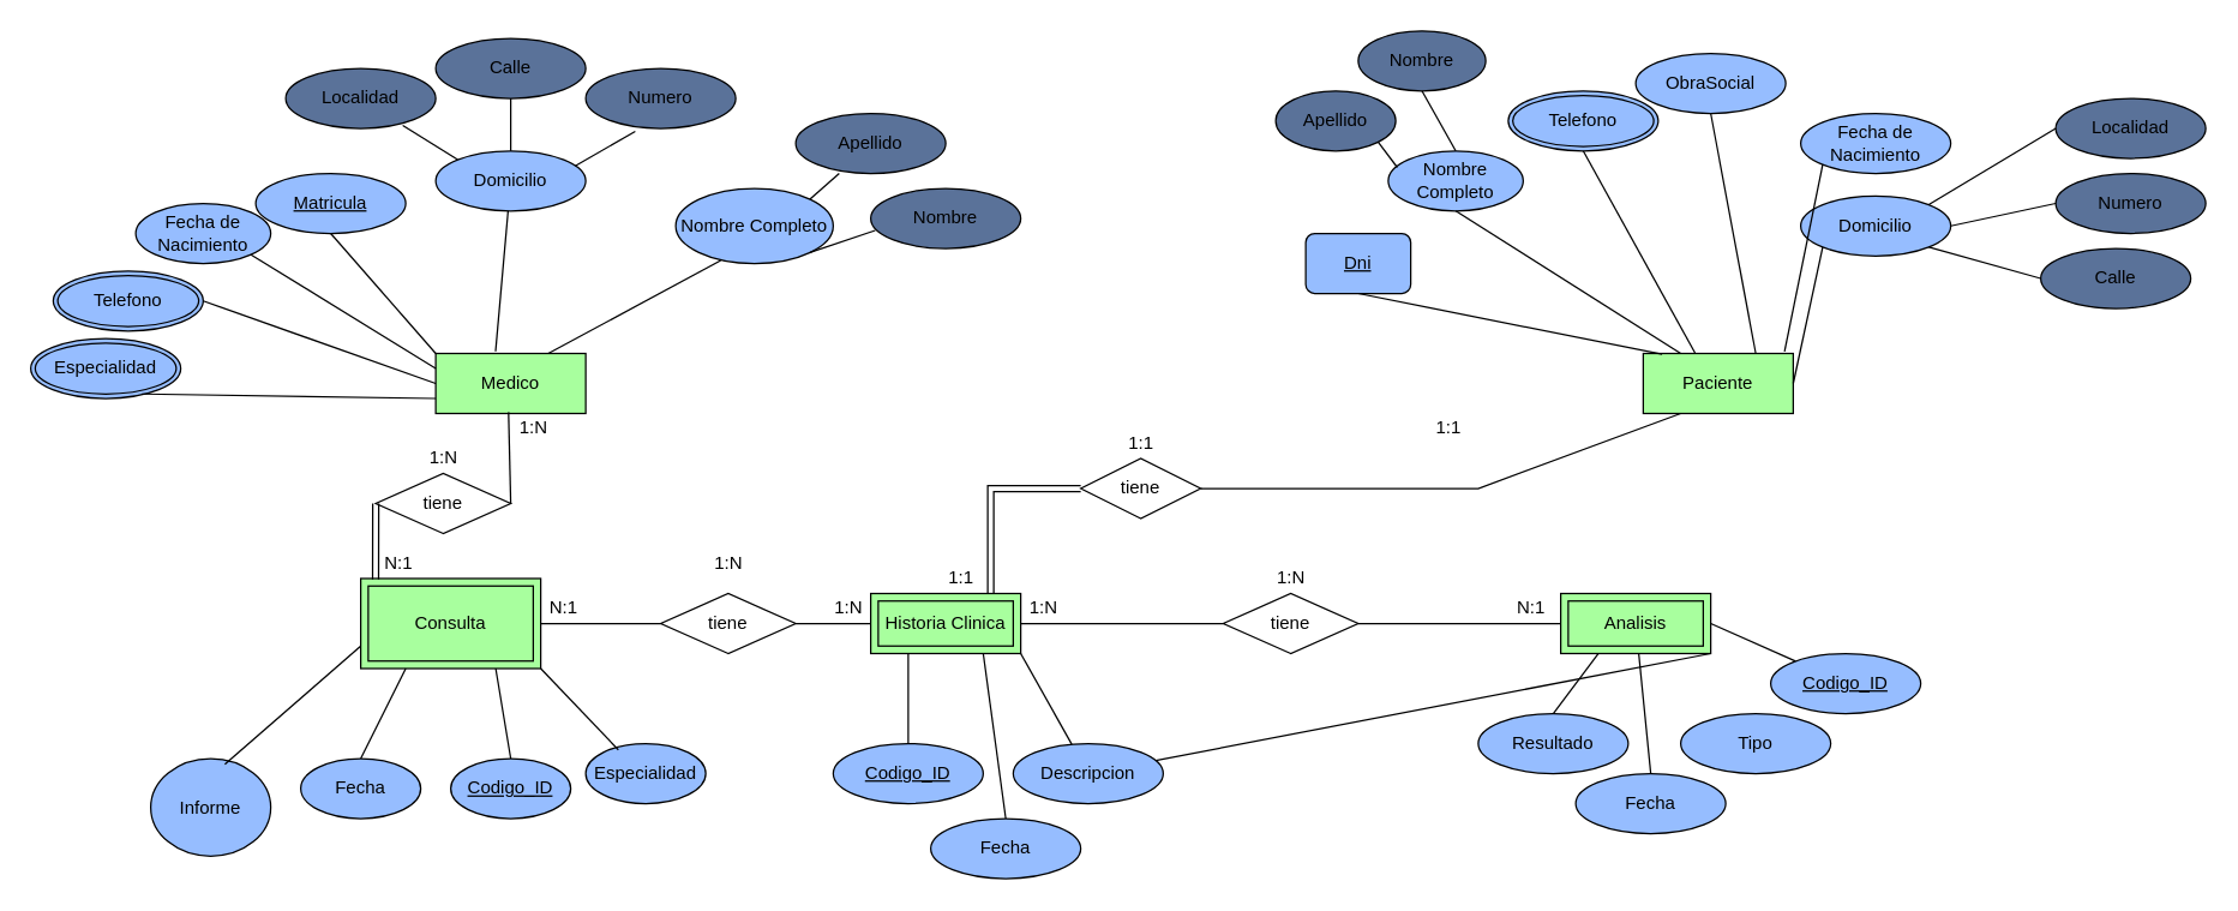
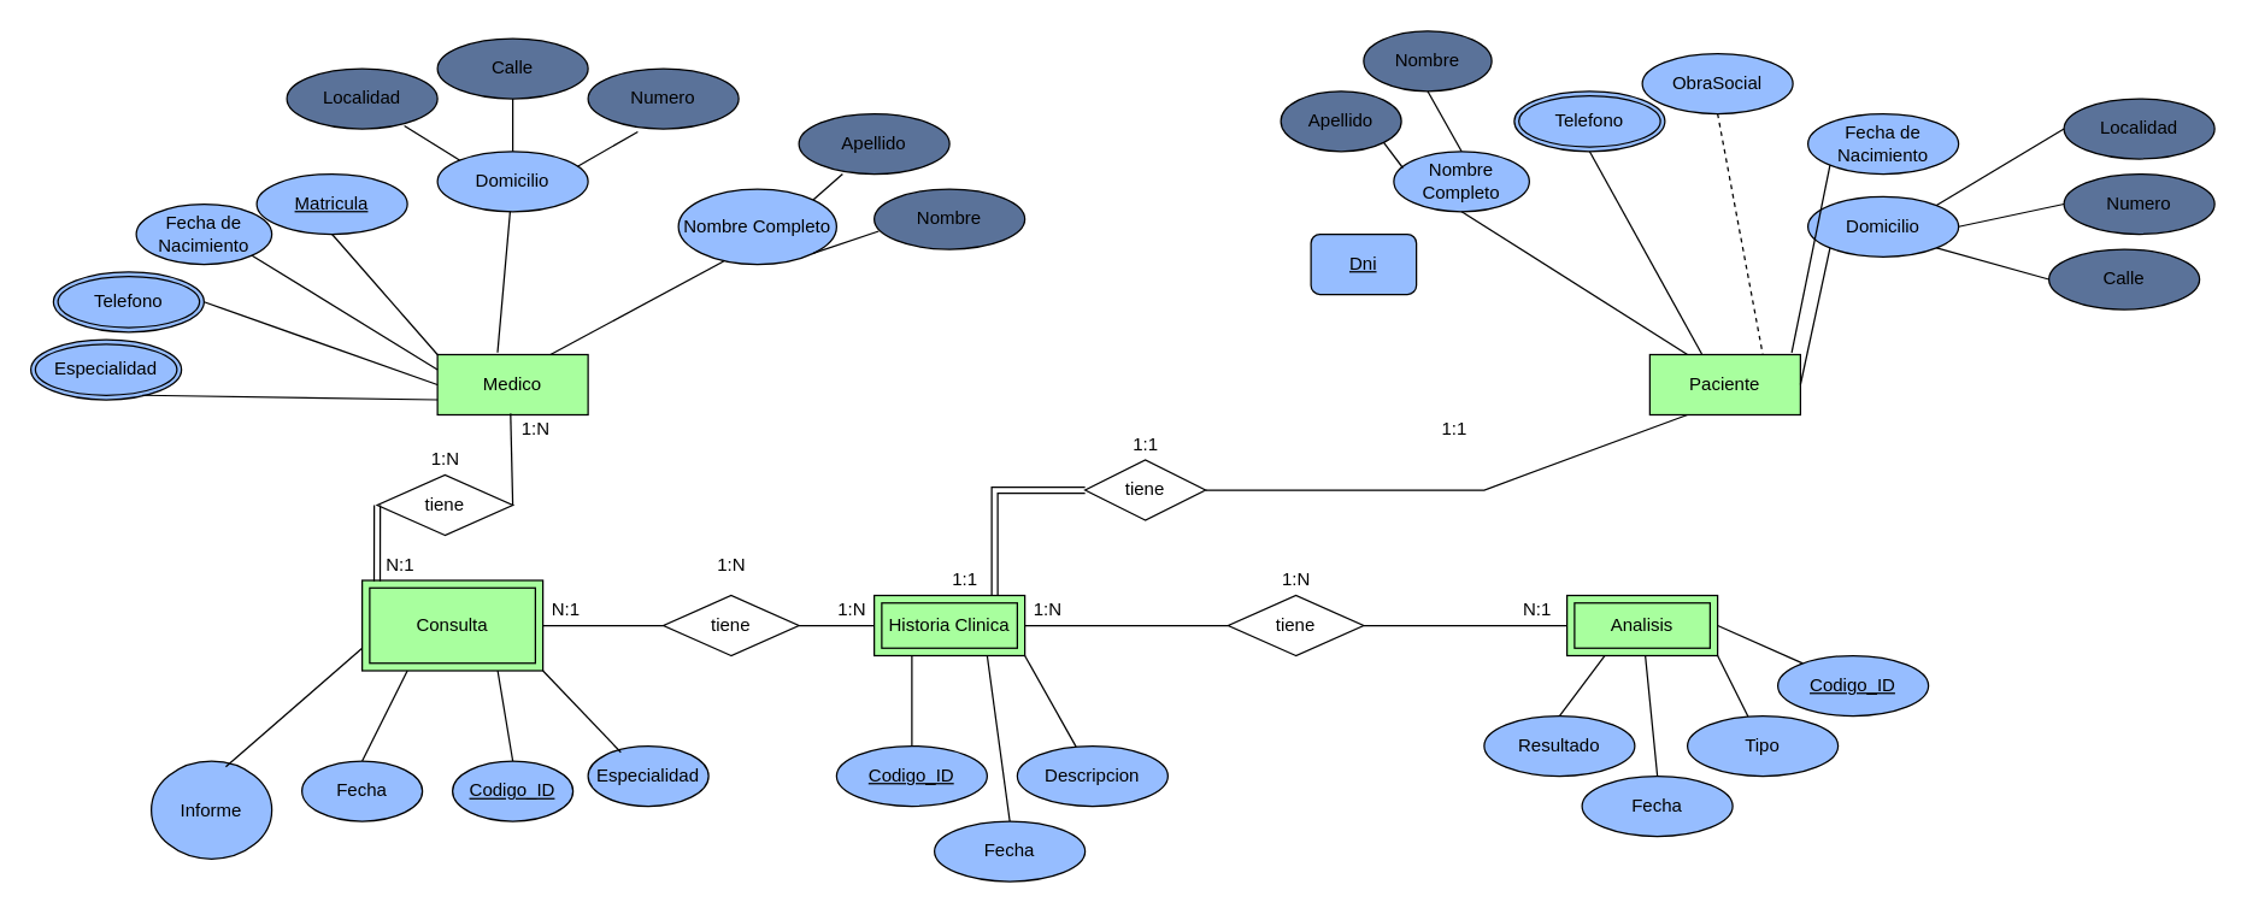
- <mxCell id="45" value="" style="endArrow=none;html=1;rounded=0;entryX=0.75;entryY=0;entryDx=0;entryDy=0;exitX=0.5;exitY=1;exitDx=0;exitDy=0;" parent="1" source="7" target="2" edge="1"><mxGeometry relative="1" as="geometry"><mxPoint x="1165" y="69" as="sourcePoint" /><mxPoint x="1030" y="245" as="targetPoint" /></mxGeometry></mxCell>
+ <mxCell id="45" value="" style="endArrow=none;html=1;rounded=0;entryX=0.75;entryY=0;entryDx=0;entryDy=0;exitX=0.5;exitY=1;exitDx=0;exitDy=0;dashed=1;" parent="1" source="7" target="2" edge="1"><mxGeometry relative="1" as="geometry"><mxPoint x="1165" y="69" as="sourcePoint" /><mxPoint x="1030" y="245" as="targetPoint" /></mxGeometry></mxCell>
- <mxCell id="42" value="" style="endArrow=none;html=1;rounded=0;exitX=0.5;exitY=1;exitDx=0;exitDy=0;entryX=0.126;entryY=0.014;entryDx=0;entryDy=0;entryPerimeter=0;" parent="1" source="3" target="2" edge="1"><mxGeometry relative="1" as="geometry"><mxPoint x="1258.75" y="274.5" as="sourcePoint" /><mxPoint x="1418.75" y="274.5" as="targetPoint" /></mxGeometry></mxCell>
- <mxCell id="52" value="" style="endArrow=none;html=1;rounded=0;exitX=1;exitY=1;exitDx=0;exitDy=0;" parent="1" source="13" target="58" edge="1"><mxGeometry relative="1" as="geometry"><mxPoint x="1040" y="435" as="sourcePoint" /><mxPoint x="1710" y="685" as="targetPoint" /></mxGeometry></mxCell>
+ <mxCell id="52" value="" style="endArrow=none;html=1;rounded=0;exitX=1;exitY=1;exitDx=0;exitDy=0;" parent="1" source="13" target="15" edge="1"><mxGeometry relative="1" as="geometry"><mxPoint x="1040" y="435" as="sourcePoint" /><mxPoint x="1710" y="685" as="targetPoint" /></mxGeometry></mxCell>
